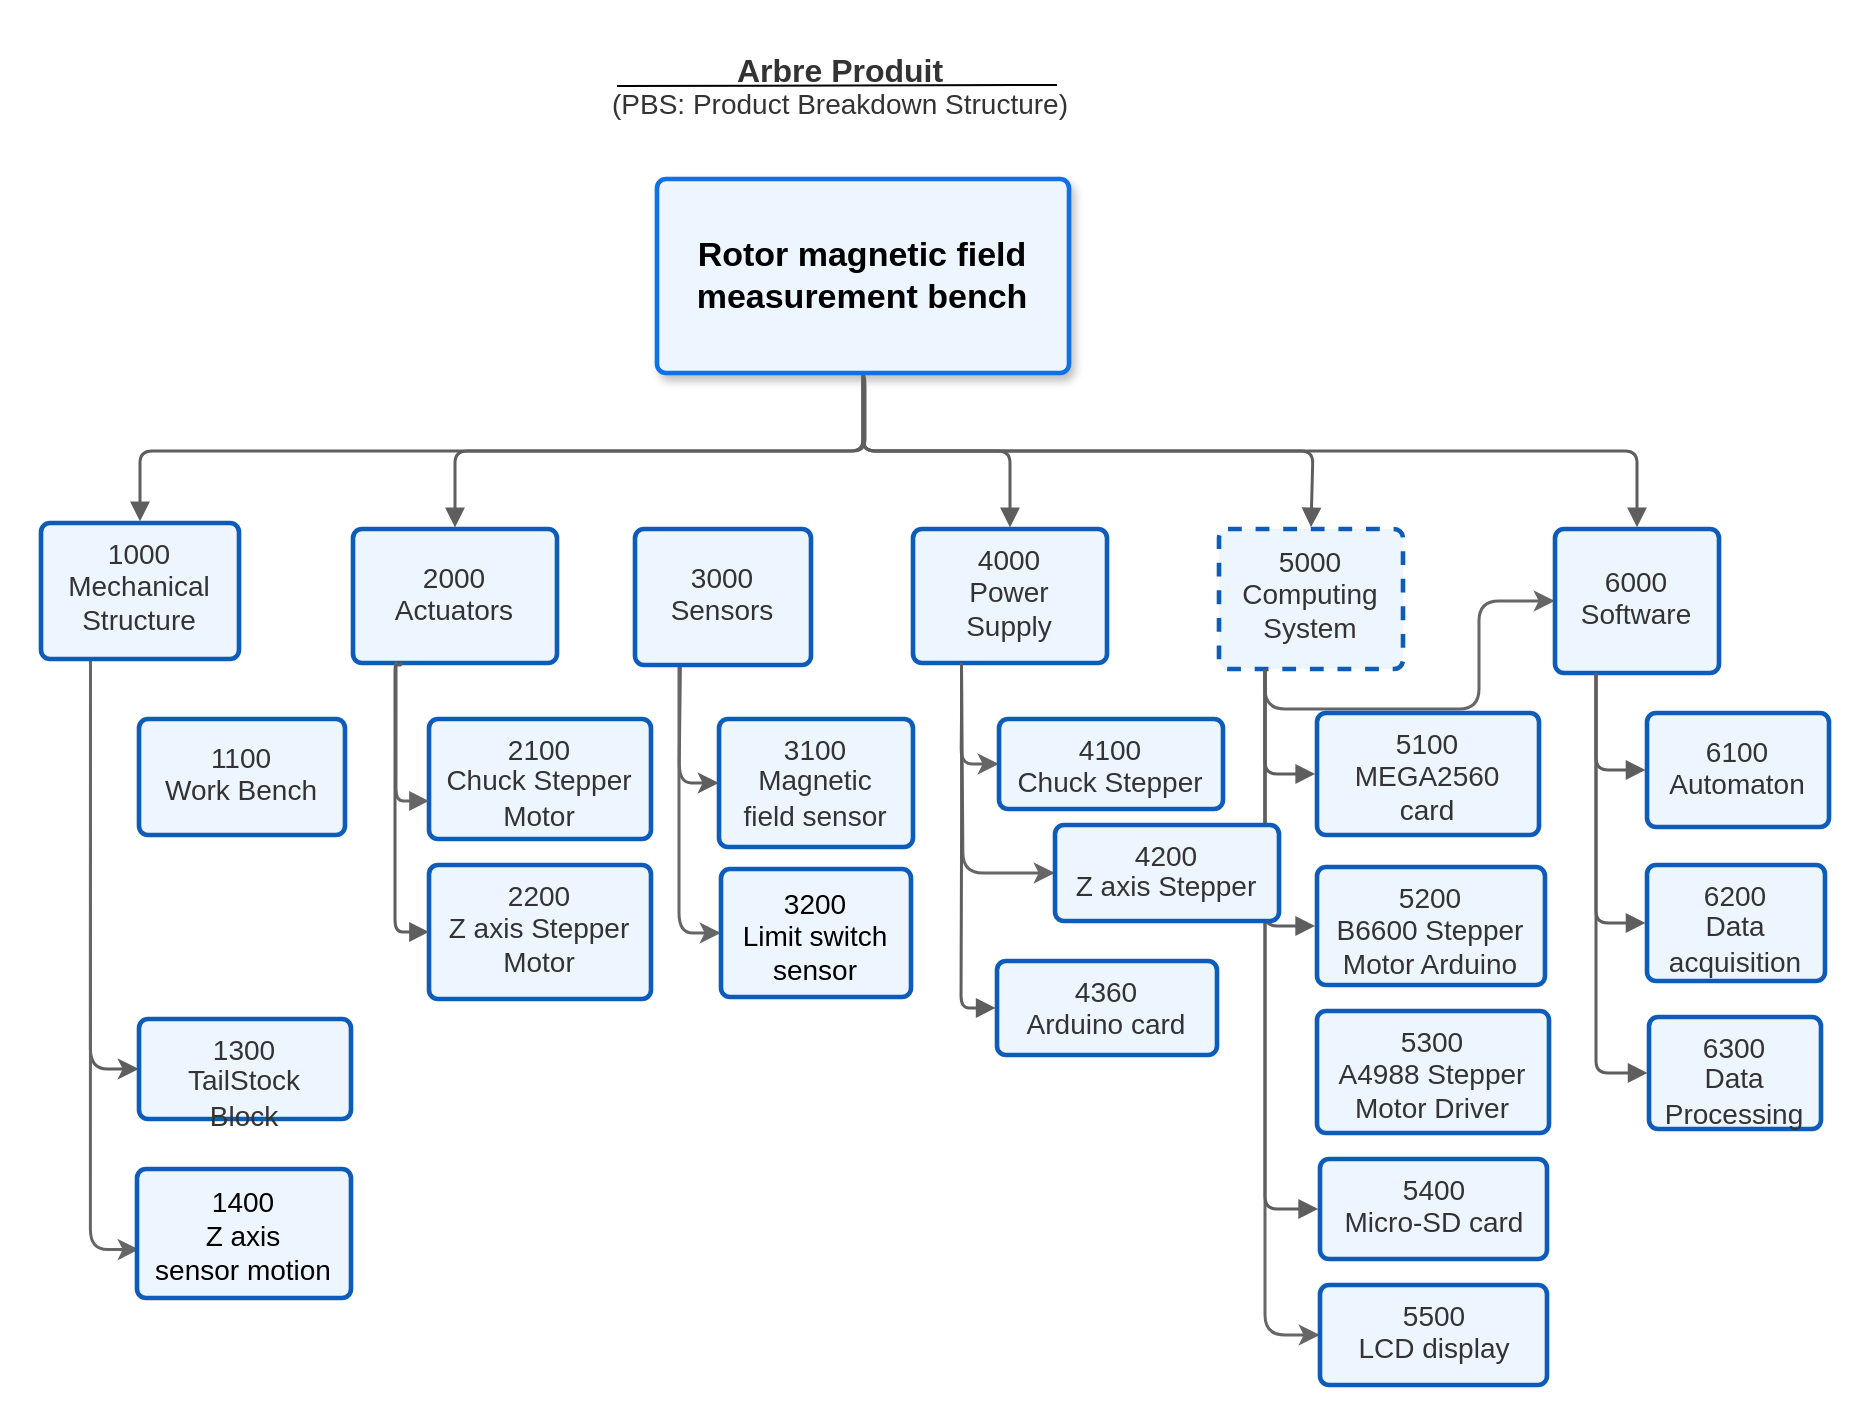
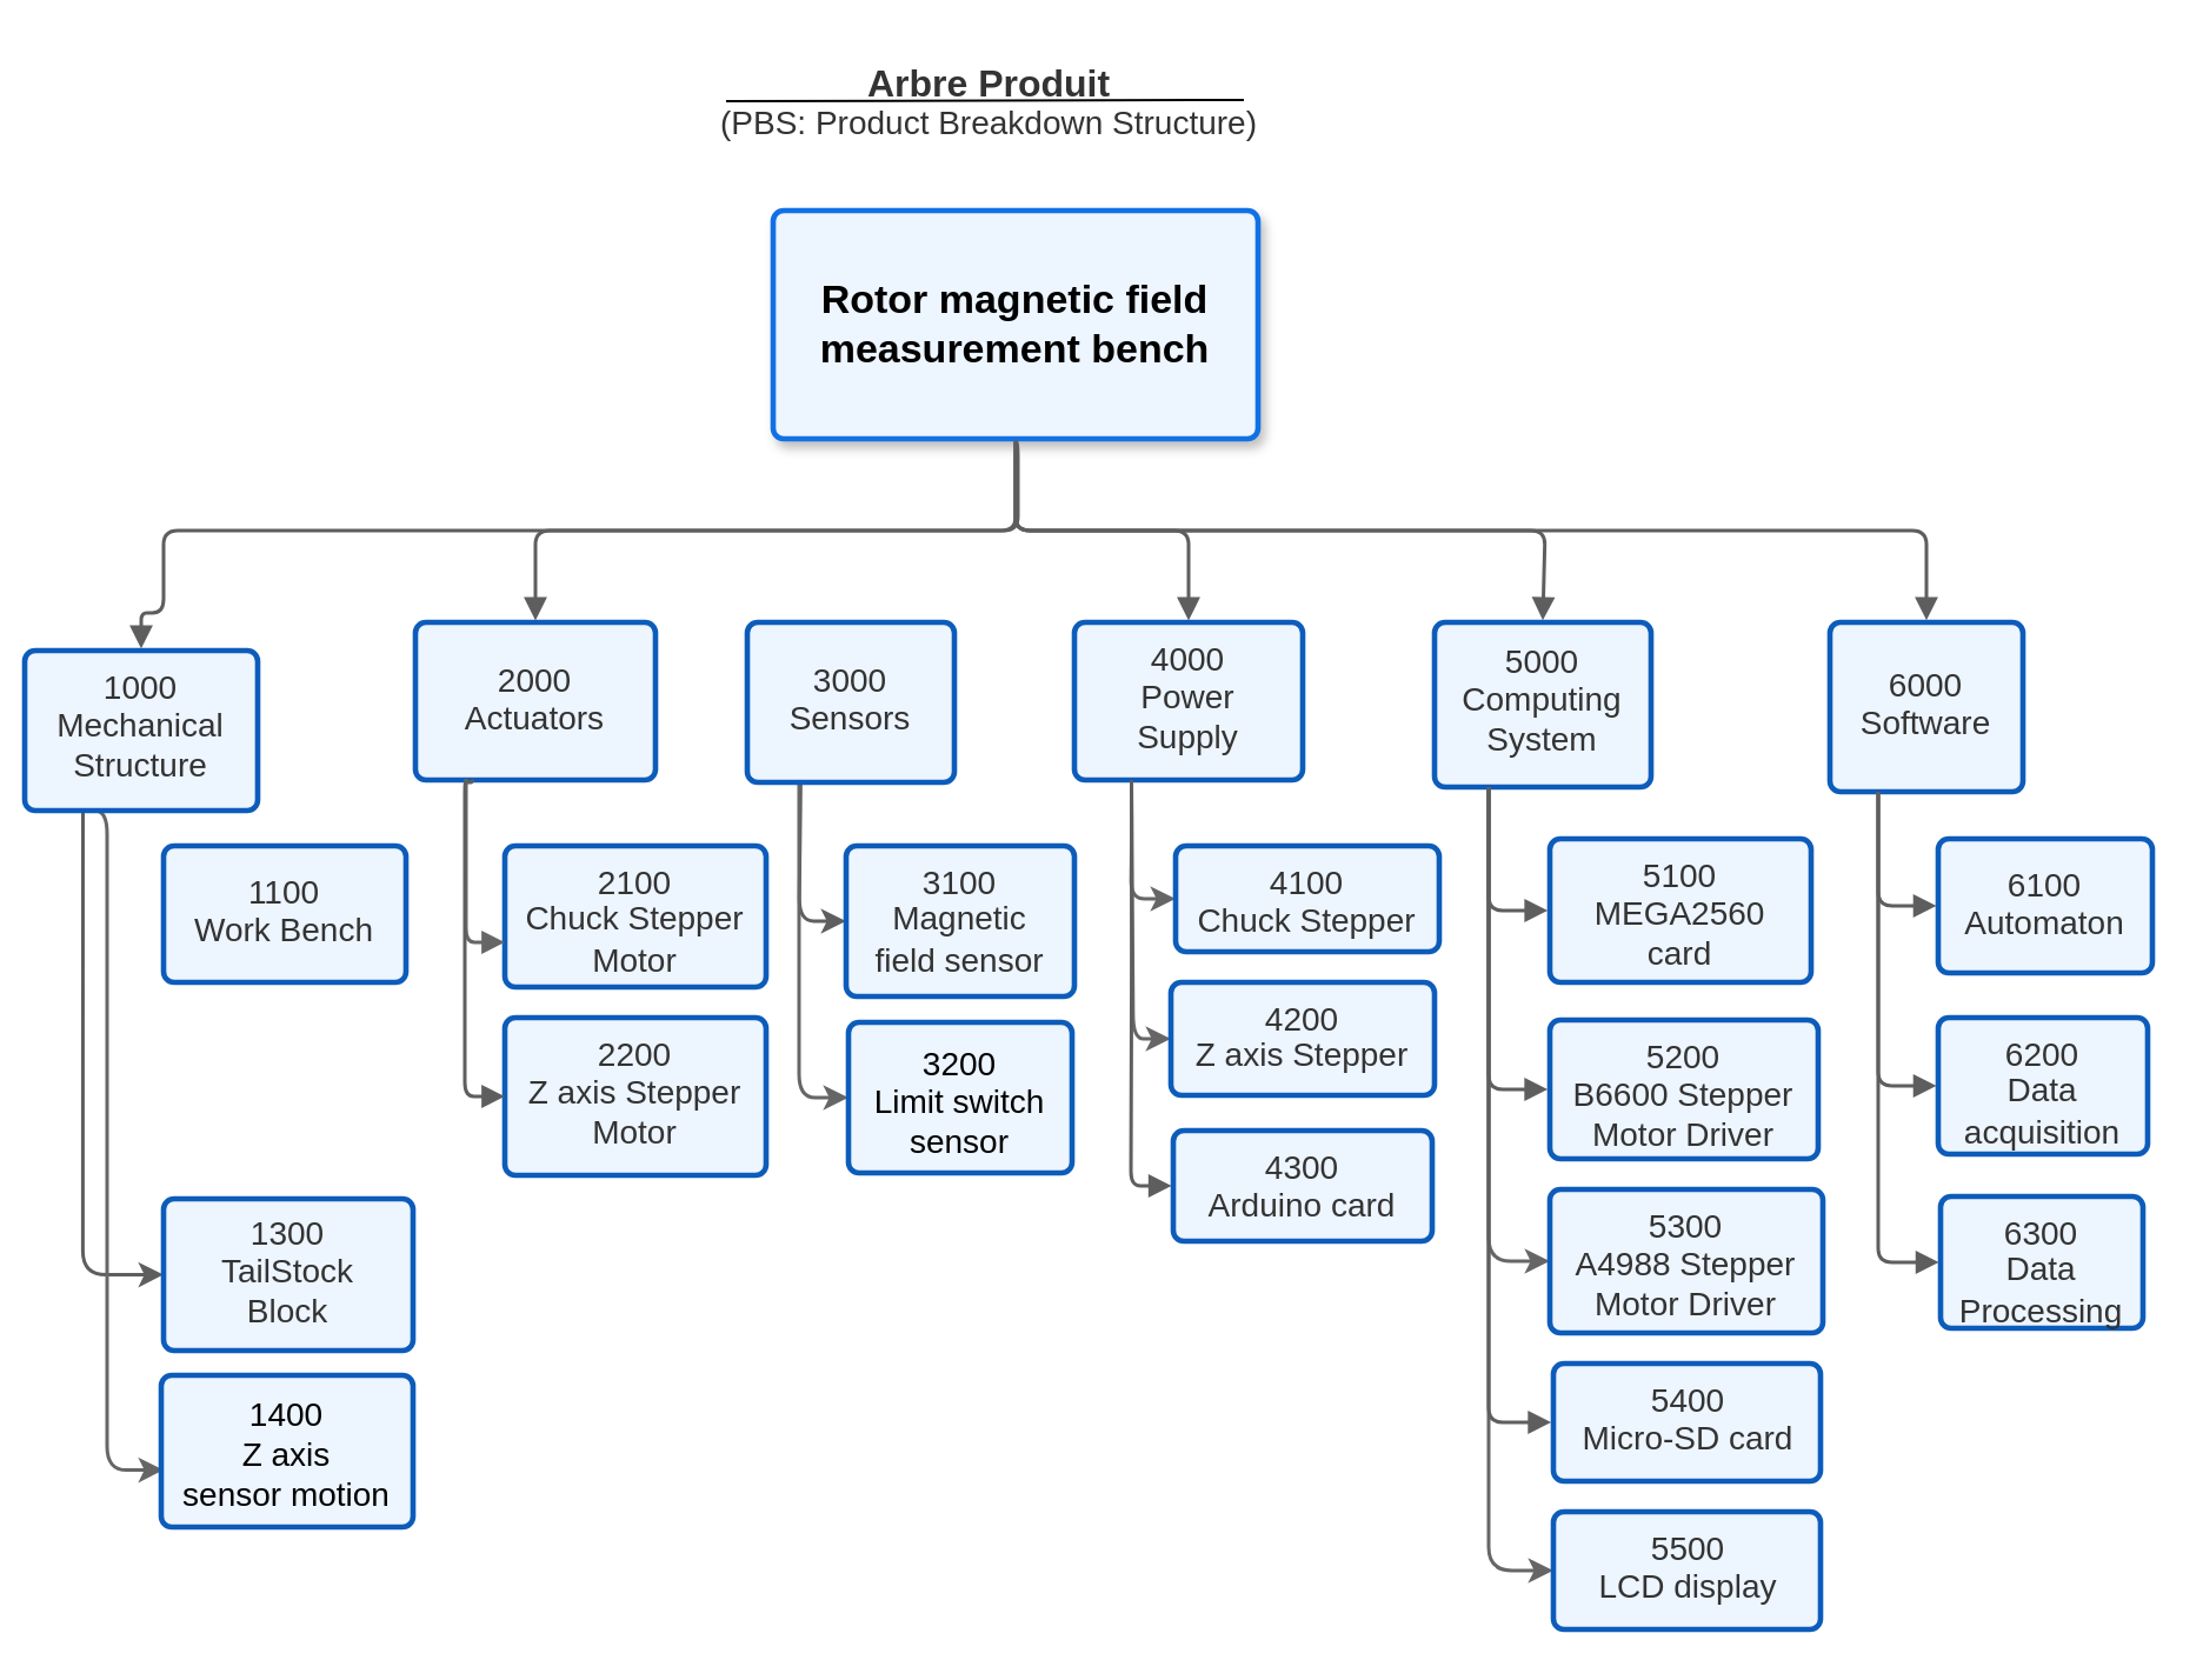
- <mxCell id="6" value="&lt;div style=&quot;display: flex; justify-content: center; text-align: center; align-items: baseline; font-size: 14px; line-height: 1.25; margin-top: -2px;&quot;&gt;&lt;span style=&quot;font-size: 14px;&quot;&gt;&lt;span style=&quot;font-size: 14px; color: rgb(51, 51, 51);&quot;&gt;1000&lt;br&gt;&lt;/span&gt;&lt;/span&gt;&lt;/div&gt;&lt;div style=&quot;display: flex; justify-content: center; text-align: center; align-items: baseline; font-size: 14px; line-height: 1.25; margin-top: -2px;&quot;&gt;&lt;span style=&quot;font-size: 14px;&quot;&gt;&lt;span style=&quot;font-size: 14px; color: rgb(51, 51, 51);&quot;&gt;Mechanical Structure&lt;/span&gt;&lt;/span&gt;&lt;/div&gt;" style="html=1;overflow=block;blockSpacing=1;whiteSpace=wrap;fontSize=14;spacing=9;strokeColor=#0D5CBA;strokeOpacity=100;fillOpacity=100;rounded=1;absoluteArcSize=1;arcSize=9;fillColor=#edf5ff;strokeWidth=2.3;lucidId=op2DeZ.cYt9W;" parent="1" vertex="1"><mxGeometry x="20" y="261" width="99" height="68" as="geometry" /></mxCell>
+ <mxCell id="6" value="&lt;div style=&quot;display: flex; justify-content: center; text-align: center; align-items: baseline; font-size: 14px; line-height: 1.25; margin-top: -2px;&quot;&gt;&lt;span style=&quot;font-size: 14px;&quot;&gt;&lt;span style=&quot;font-size: 14px; color: rgb(51, 51, 51);&quot;&gt;1000&lt;br&gt;&lt;/span&gt;&lt;/span&gt;&lt;/div&gt;&lt;div style=&quot;display: flex; justify-content: center; text-align: center; align-items: baseline; font-size: 14px; line-height: 1.25; margin-top: -2px;&quot;&gt;&lt;span style=&quot;font-size: 14px;&quot;&gt;&lt;span style=&quot;font-size: 14px; color: rgb(51, 51, 51);&quot;&gt;Mechanical Structure&lt;/span&gt;&lt;/span&gt;&lt;/div&gt;" style="html=1;overflow=block;blockSpacing=1;whiteSpace=wrap;fontSize=14;spacing=9;strokeColor=#0D5CBA;strokeOpacity=100;fillOpacity=100;rounded=1;absoluteArcSize=1;arcSize=9;fillColor=#edf5ff;strokeWidth=2.3;lucidId=op2DeZ.cYt9W;" parent="1" vertex="1"><mxGeometry x="10" y="276" width="99" height="68" as="geometry" /></mxCell>
- <mxCell id="16" value="&lt;div style=&quot;display: flex; justify-content: center; text-align: center; align-items: baseline; font-size: 14px; line-height: 1.25; margin-top: -2px;&quot;&gt;&lt;span style=&quot;font-size: 14px;&quot;&gt;&lt;span style=&quot;font-size: 14px; color: rgb(51, 51, 51);&quot;&gt;5000&#10;&lt;/span&gt;&lt;/span&gt;&lt;/div&gt;&lt;div style=&quot;display: flex; justify-content: center; text-align: center; align-items: baseline; font-size: 14px; line-height: 1.25; margin-top: -2px;&quot;&gt;&lt;span style=&quot;font-size: 14px;&quot;&gt;&lt;span style=&quot;font-size: 14px; color: rgb(51, 51, 51);&quot;&gt;Computing System&lt;/span&gt;&lt;/span&gt;&lt;/div&gt;" style="html=1;overflow=block;blockSpacing=1;whiteSpace=wrap;fontSize=14;spacing=9;strokeColor=#0D5CBA;strokeOpacity=100;fillOpacity=100;rounded=1;absoluteArcSize=1;arcSize=9;fillColor=#edf5ff;strokeWidth=2.3;lucidId=op2DZ983SHyo;dashed=1;" parent="1" vertex="1"><mxGeometry x="609" y="264" width="92" height="70" as="geometry" /></mxCell>
+ <mxCell id="16" value="&lt;div style=&quot;display: flex; justify-content: center; text-align: center; align-items: baseline; font-size: 14px; line-height: 1.25; margin-top: -2px;&quot;&gt;&lt;span style=&quot;font-size: 14px;&quot;&gt;&lt;span style=&quot;font-size: 14px; color: rgb(51, 51, 51);&quot;&gt;5000&#10;&lt;/span&gt;&lt;/span&gt;&lt;/div&gt;&lt;div style=&quot;display: flex; justify-content: center; text-align: center; align-items: baseline; font-size: 14px; line-height: 1.25; margin-top: -2px;&quot;&gt;&lt;span style=&quot;font-size: 14px;&quot;&gt;&lt;span style=&quot;font-size: 14px; color: rgb(51, 51, 51);&quot;&gt;Computing System&lt;/span&gt;&lt;/span&gt;&lt;/div&gt;" style="html=1;overflow=block;blockSpacing=1;whiteSpace=wrap;fontSize=14;spacing=9;strokeColor=#0D5CBA;strokeOpacity=100;fillOpacity=100;rounded=1;absoluteArcSize=1;arcSize=9;fillColor=#edf5ff;strokeWidth=2.3;lucidId=op2DZ983SHyo;" parent="1" vertex="1"><mxGeometry x="609" y="264" width="92" height="70" as="geometry" /></mxCell>
- <mxCell id="14" style="edgeStyle=orthogonalEdgeStyle;rounded=1;orthogonalLoop=1;jettySize=auto;html=1;exitX=0.25;exitY=1;exitDx=0;exitDy=0;strokeColor=#666666;curved=0;strokeWidth=1.5;" edge="1" parent="1" source="16" target="35"><mxGeometry relative="1" as="geometry" /></mxCell>
+ <mxCell id="14" style="edgeStyle=orthogonalEdgeStyle;rounded=1;orthogonalLoop=1;jettySize=auto;html=1;exitX=0.25;exitY=1;exitDx=0;exitDy=0;entryX=0;entryY=0.5;entryDx=0;entryDy=0;strokeColor=#666666;curved=0;strokeWidth=1.5;" edge="1" parent="1" source="16" target="44"><mxGeometry relative="1" as="geometry" /></mxCell>
- <mxCell id="49" value="&lt;div style=&quot;display: flex; justify-content: center; text-align: center; align-items: baseline; font-size: 14px; line-height: 1.25; margin-top: -2px;&quot;&gt;&lt;span style=&quot;font-size: 14px;&quot;&gt;&lt;span style=&quot;font-size: 14px; color: rgb(51, 51, 51);&quot;&gt;4200&lt;br&gt;&lt;/span&gt;&lt;/span&gt;&lt;/div&gt;&lt;div style=&quot;display: flex; justify-content: center; text-align: center; align-items: baseline; font-size: 14px; line-height: 1.25; margin-top: -2px;&quot;&gt;&lt;span style=&quot;font-size: 14px;&quot;&gt;&lt;span style=&quot;font-size: 14px; color: rgb(51, 51, 51);&quot;&gt;Z axis Stepper&lt;br&gt;&lt;/span&gt;&lt;/span&gt;&lt;/div&gt;" style="html=1;overflow=block;blockSpacing=1;whiteSpace=wrap;fontSize=14;spacing=9;strokeColor=#0D5CBA;strokeOpacity=100;fillOpacity=100;rounded=1;absoluteArcSize=1;arcSize=9;fillColor=#edf5ff;strokeWidth=2.3;lucidId=op2DEWVl0N-0;" vertex="1" parent="1"><mxGeometry x="527" y="412" width="112" height="48" as="geometry" /></mxCell>
+ <mxCell id="49" value="&lt;div style=&quot;display: flex; justify-content: center; text-align: center; align-items: baseline; font-size: 14px; line-height: 1.25; margin-top: -2px;&quot;&gt;&lt;span style=&quot;font-size: 14px;&quot;&gt;&lt;span style=&quot;font-size: 14px; color: rgb(51, 51, 51);&quot;&gt;4200&lt;br&gt;&lt;/span&gt;&lt;/span&gt;&lt;/div&gt;&lt;div style=&quot;display: flex; justify-content: center; text-align: center; align-items: baseline; font-size: 14px; line-height: 1.25; margin-top: -2px;&quot;&gt;&lt;span style=&quot;font-size: 14px;&quot;&gt;&lt;span style=&quot;font-size: 14px; color: rgb(51, 51, 51);&quot;&gt;Z axis Stepper&lt;br&gt;&lt;/span&gt;&lt;/span&gt;&lt;/div&gt;" style="html=1;overflow=block;blockSpacing=1;whiteSpace=wrap;fontSize=14;spacing=9;strokeColor=#0D5CBA;strokeOpacity=100;fillOpacity=100;rounded=1;absoluteArcSize=1;arcSize=9;fillColor=#edf5ff;strokeWidth=2.3;lucidId=op2DEWVl0N-0;" vertex="1" parent="1"><mxGeometry x="497" y="417" width="112" height="48" as="geometry" /></mxCell>
- <mxCell id="31" value="&lt;div style=&quot;display: flex; justify-content: center; text-align: center; align-items: baseline; font-size: 14px; line-height: 1.25; margin-top: -2px;&quot;&gt;&lt;span style=&quot;font-size: 14px;&quot;&gt;&lt;span style=&quot;font-size: 14px; color: rgb(51, 51, 51);&quot;&gt;5200&lt;br&gt;&lt;/span&gt;&lt;/span&gt;&lt;/div&gt;&lt;div style=&quot;display: flex; justify-content: center; text-align: center; align-items: baseline; font-size: 14px; line-height: 1.25; margin-top: -2px;&quot;&gt;&lt;span style=&quot;font-size: 14px;&quot;&gt;&lt;span style=&quot;font-size: 14px; color: rgb(51, 51, 51);&quot;&gt;B6600 Stepper Motor Arduino &lt;/span&gt;&lt;/span&gt;&lt;/div&gt;" style="html=1;overflow=block;blockSpacing=1;whiteSpace=wrap;fontSize=14;spacing=9;strokeColor=#0D5CBA;strokeOpacity=100;fillOpacity=100;rounded=1;absoluteArcSize=1;arcSize=9;fillColor=#edf5ff;strokeWidth=2.3;lucidId=QH2DF~hNH7CZ;" parent="1" vertex="1"><mxGeometry x="658" y="433" width="114" height="59" as="geometry" /></mxCell>
+ <mxCell id="31" value="&lt;div style=&quot;display: flex; justify-content: center; text-align: center; align-items: baseline; font-size: 14px; line-height: 1.25; margin-top: -2px;&quot;&gt;&lt;span style=&quot;font-size: 14px;&quot;&gt;&lt;span style=&quot;font-size: 14px; color: rgb(51, 51, 51);&quot;&gt;5200&lt;br&gt;&lt;/span&gt;&lt;/span&gt;&lt;/div&gt;&lt;div style=&quot;display: flex; justify-content: center; text-align: center; align-items: baseline; font-size: 14px; line-height: 1.25; margin-top: -2px;&quot;&gt;&lt;span style=&quot;font-size: 14px;&quot;&gt;&lt;span style=&quot;font-size: 14px; color: rgb(51, 51, 51);&quot;&gt;B6600 Stepper Motor Driver &lt;/span&gt;&lt;/span&gt;&lt;/div&gt;" style="html=1;overflow=block;blockSpacing=1;whiteSpace=wrap;fontSize=14;spacing=9;strokeColor=#0D5CBA;strokeOpacity=100;fillOpacity=100;rounded=1;absoluteArcSize=1;arcSize=9;fillColor=#edf5ff;strokeWidth=2.3;lucidId=QH2DF~hNH7CZ;" parent="1" vertex="1"><mxGeometry x="658" y="433" width="114" height="59" as="geometry" /></mxCell>
- <mxCell id="25" value="&lt;div style=&quot;display: flex; justify-content: center; text-align: center; align-items: baseline; font-size: 14px; line-height: 1.25; margin-top: -2px;&quot;&gt;&lt;span style=&quot;font-size: 14px;&quot;&gt;&lt;span style=&quot;font-size: 14px; color: rgb(51, 51, 51);&quot;&gt;4360&lt;br&gt;&lt;/span&gt;&lt;/span&gt;&lt;/div&gt;&lt;div style=&quot;display: flex; justify-content: center; text-align: center; align-items: baseline; font-size: 14px; line-height: 1.25; margin-top: -2px;&quot;&gt;&lt;span style=&quot;font-size: 14px;&quot;&gt;&lt;span style=&quot;font-size: 14px; color: rgb(51, 51, 51);&quot;&gt;Arduino card&lt;br&gt;&lt;/span&gt;&lt;/span&gt;&lt;/div&gt;" style="html=1;overflow=block;blockSpacing=1;whiteSpace=wrap;fontSize=14;spacing=9;strokeColor=#0D5CBA;strokeOpacity=100;fillOpacity=100;rounded=1;absoluteArcSize=1;arcSize=9;fillColor=#edf5ff;strokeWidth=2.3;lucidId=op2DUKm2hryK;" parent="1" vertex="1"><mxGeometry x="498" y="480" width="110" height="47" as="geometry" /></mxCell>
+ <mxCell id="25" value="&lt;div style=&quot;display: flex; justify-content: center; text-align: center; align-items: baseline; font-size: 14px; line-height: 1.25; margin-top: -2px;&quot;&gt;&lt;span style=&quot;font-size: 14px;&quot;&gt;&lt;span style=&quot;font-size: 14px; color: rgb(51, 51, 51);&quot;&gt;4300&lt;br&gt;&lt;/span&gt;&lt;/span&gt;&lt;/div&gt;&lt;div style=&quot;display: flex; justify-content: center; text-align: center; align-items: baseline; font-size: 14px; line-height: 1.25; margin-top: -2px;&quot;&gt;&lt;span style=&quot;font-size: 14px;&quot;&gt;&lt;span style=&quot;font-size: 14px; color: rgb(51, 51, 51);&quot;&gt;Arduino card&lt;br&gt;&lt;/span&gt;&lt;/span&gt;&lt;/div&gt;" style="html=1;overflow=block;blockSpacing=1;whiteSpace=wrap;fontSize=14;spacing=9;strokeColor=#0D5CBA;strokeOpacity=100;fillOpacity=100;rounded=1;absoluteArcSize=1;arcSize=9;fillColor=#edf5ff;strokeWidth=2.3;lucidId=op2DUKm2hryK;" parent="1" vertex="1"><mxGeometry x="498" y="480" width="110" height="47" as="geometry" /></mxCell>
- <mxCell id="28" value="&lt;div style=&quot;display: flex; justify-content: center; text-align: center; align-items: baseline; font-size: 14px; line-height: 1.25; margin-top: -2px;&quot;&gt;&lt;span style=&quot;font-size: 14px;&quot;&gt;&lt;span style=&quot;font-size: 14px; color: rgb(51, 51, 51);&quot;&gt;1300&lt;br&gt;&lt;/span&gt;&lt;/span&gt;&lt;/div&gt;&lt;div style=&quot;display: flex; justify-content: center; text-align: center; align-items: baseline; font-size: 14px; line-height: 1.25; margin-top: -2px;&quot;&gt;&lt;span style=&quot;font-size: 14px;&quot;&gt;&lt;span style=&quot;font-size: 14px; color: rgb(51, 51, 51);&quot;&gt;TailStock Block&lt;/span&gt;&lt;/span&gt;&lt;/div&gt;" style="html=1;overflow=block;blockSpacing=1;whiteSpace=wrap;fontSize=14;spacing=9;strokeColor=#0D5CBA;strokeOpacity=100;fillOpacity=100;rounded=1;absoluteArcSize=1;arcSize=9;fillColor=#edf5ff;strokeWidth=2.3;lucidId=op2DaYbvGgqG;" parent="1" vertex="1"><mxGeometry x="69" y="509" width="106" height="50" as="geometry" /></mxCell>
+ <mxCell id="28" value="&lt;div style=&quot;display: flex; justify-content: center; text-align: center; align-items: baseline; font-size: 14px; line-height: 1.25; margin-top: -2px;&quot;&gt;&lt;span style=&quot;font-size: 14px;&quot;&gt;&lt;span style=&quot;font-size: 14px; color: rgb(51, 51, 51);&quot;&gt;1300&lt;br&gt;&lt;/span&gt;&lt;/span&gt;&lt;/div&gt;&lt;div style=&quot;display: flex; justify-content: center; text-align: center; align-items: baseline; font-size: 14px; line-height: 1.25; margin-top: -2px;&quot;&gt;&lt;span style=&quot;font-size: 14px;&quot;&gt;&lt;span style=&quot;font-size: 14px; color: rgb(51, 51, 51);&quot;&gt;TailStock Block&lt;/span&gt;&lt;/span&gt;&lt;/div&gt;" style="html=1;overflow=block;blockSpacing=1;whiteSpace=wrap;fontSize=14;spacing=9;strokeColor=#0D5CBA;strokeOpacity=100;fillOpacity=100;rounded=1;absoluteArcSize=1;arcSize=9;fillColor=#edf5ff;strokeWidth=2.3;lucidId=op2DaYbvGgqG;" parent="1" vertex="1"><mxGeometry x="69" y="509" width="106" height="64.5" as="geometry" /></mxCell>
